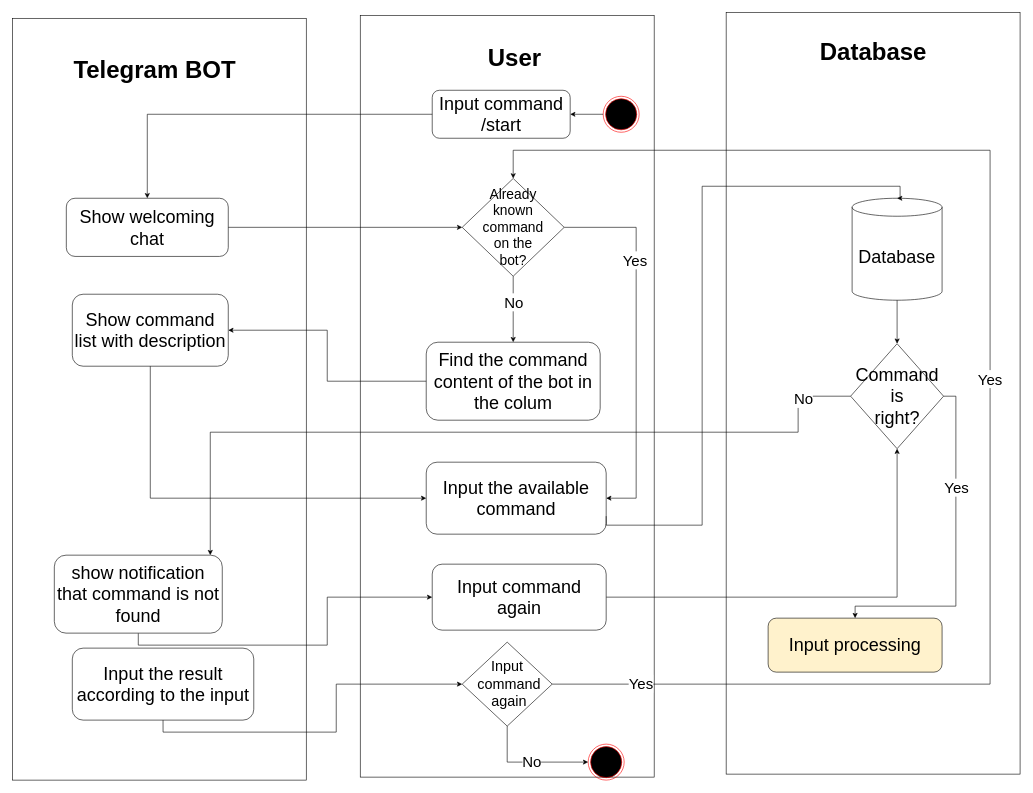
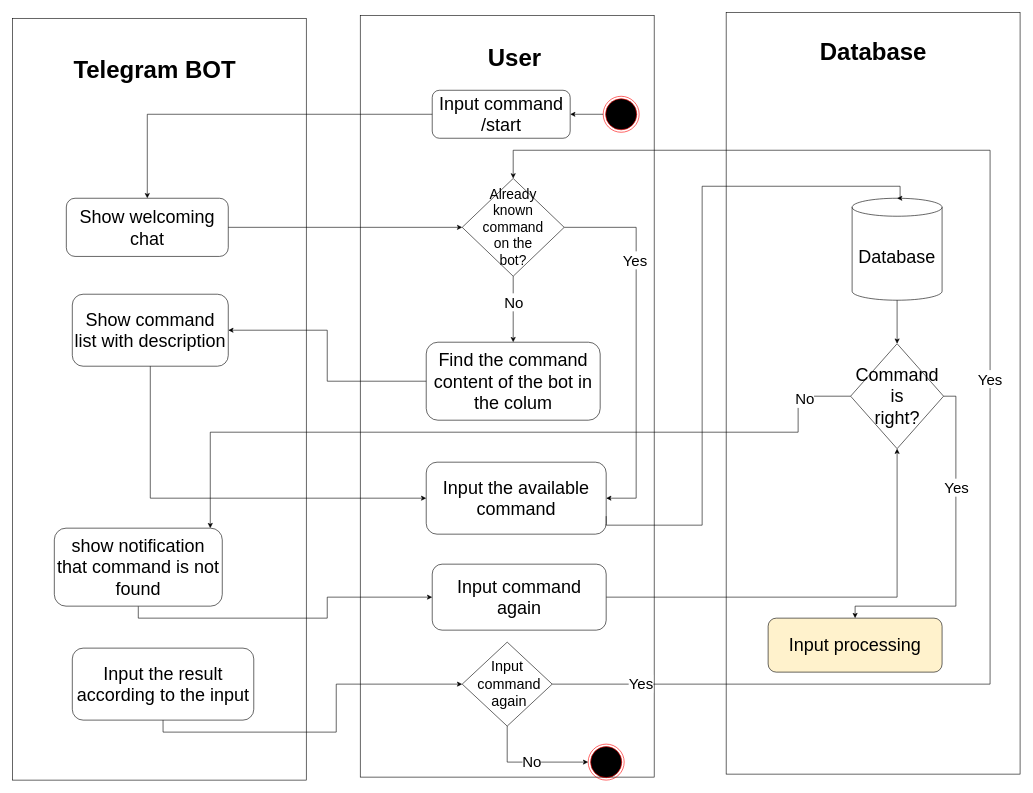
- <mxCell id="30" value="show notification that command is not found" style="rounded=1;whiteSpace=wrap;html=1;fontSize=30;" vertex="1" parent="2"><mxGeometry x="70" y="905" width="280" height="130" as="geometry" /></mxCell>
+ <mxCell id="30" value="show notification that command is not found" style="rounded=1;whiteSpace=wrap;html=1;fontSize=30;" vertex="1" parent="2"><mxGeometry x="70" y="860" width="280" height="130" as="geometry" /></mxCell>
